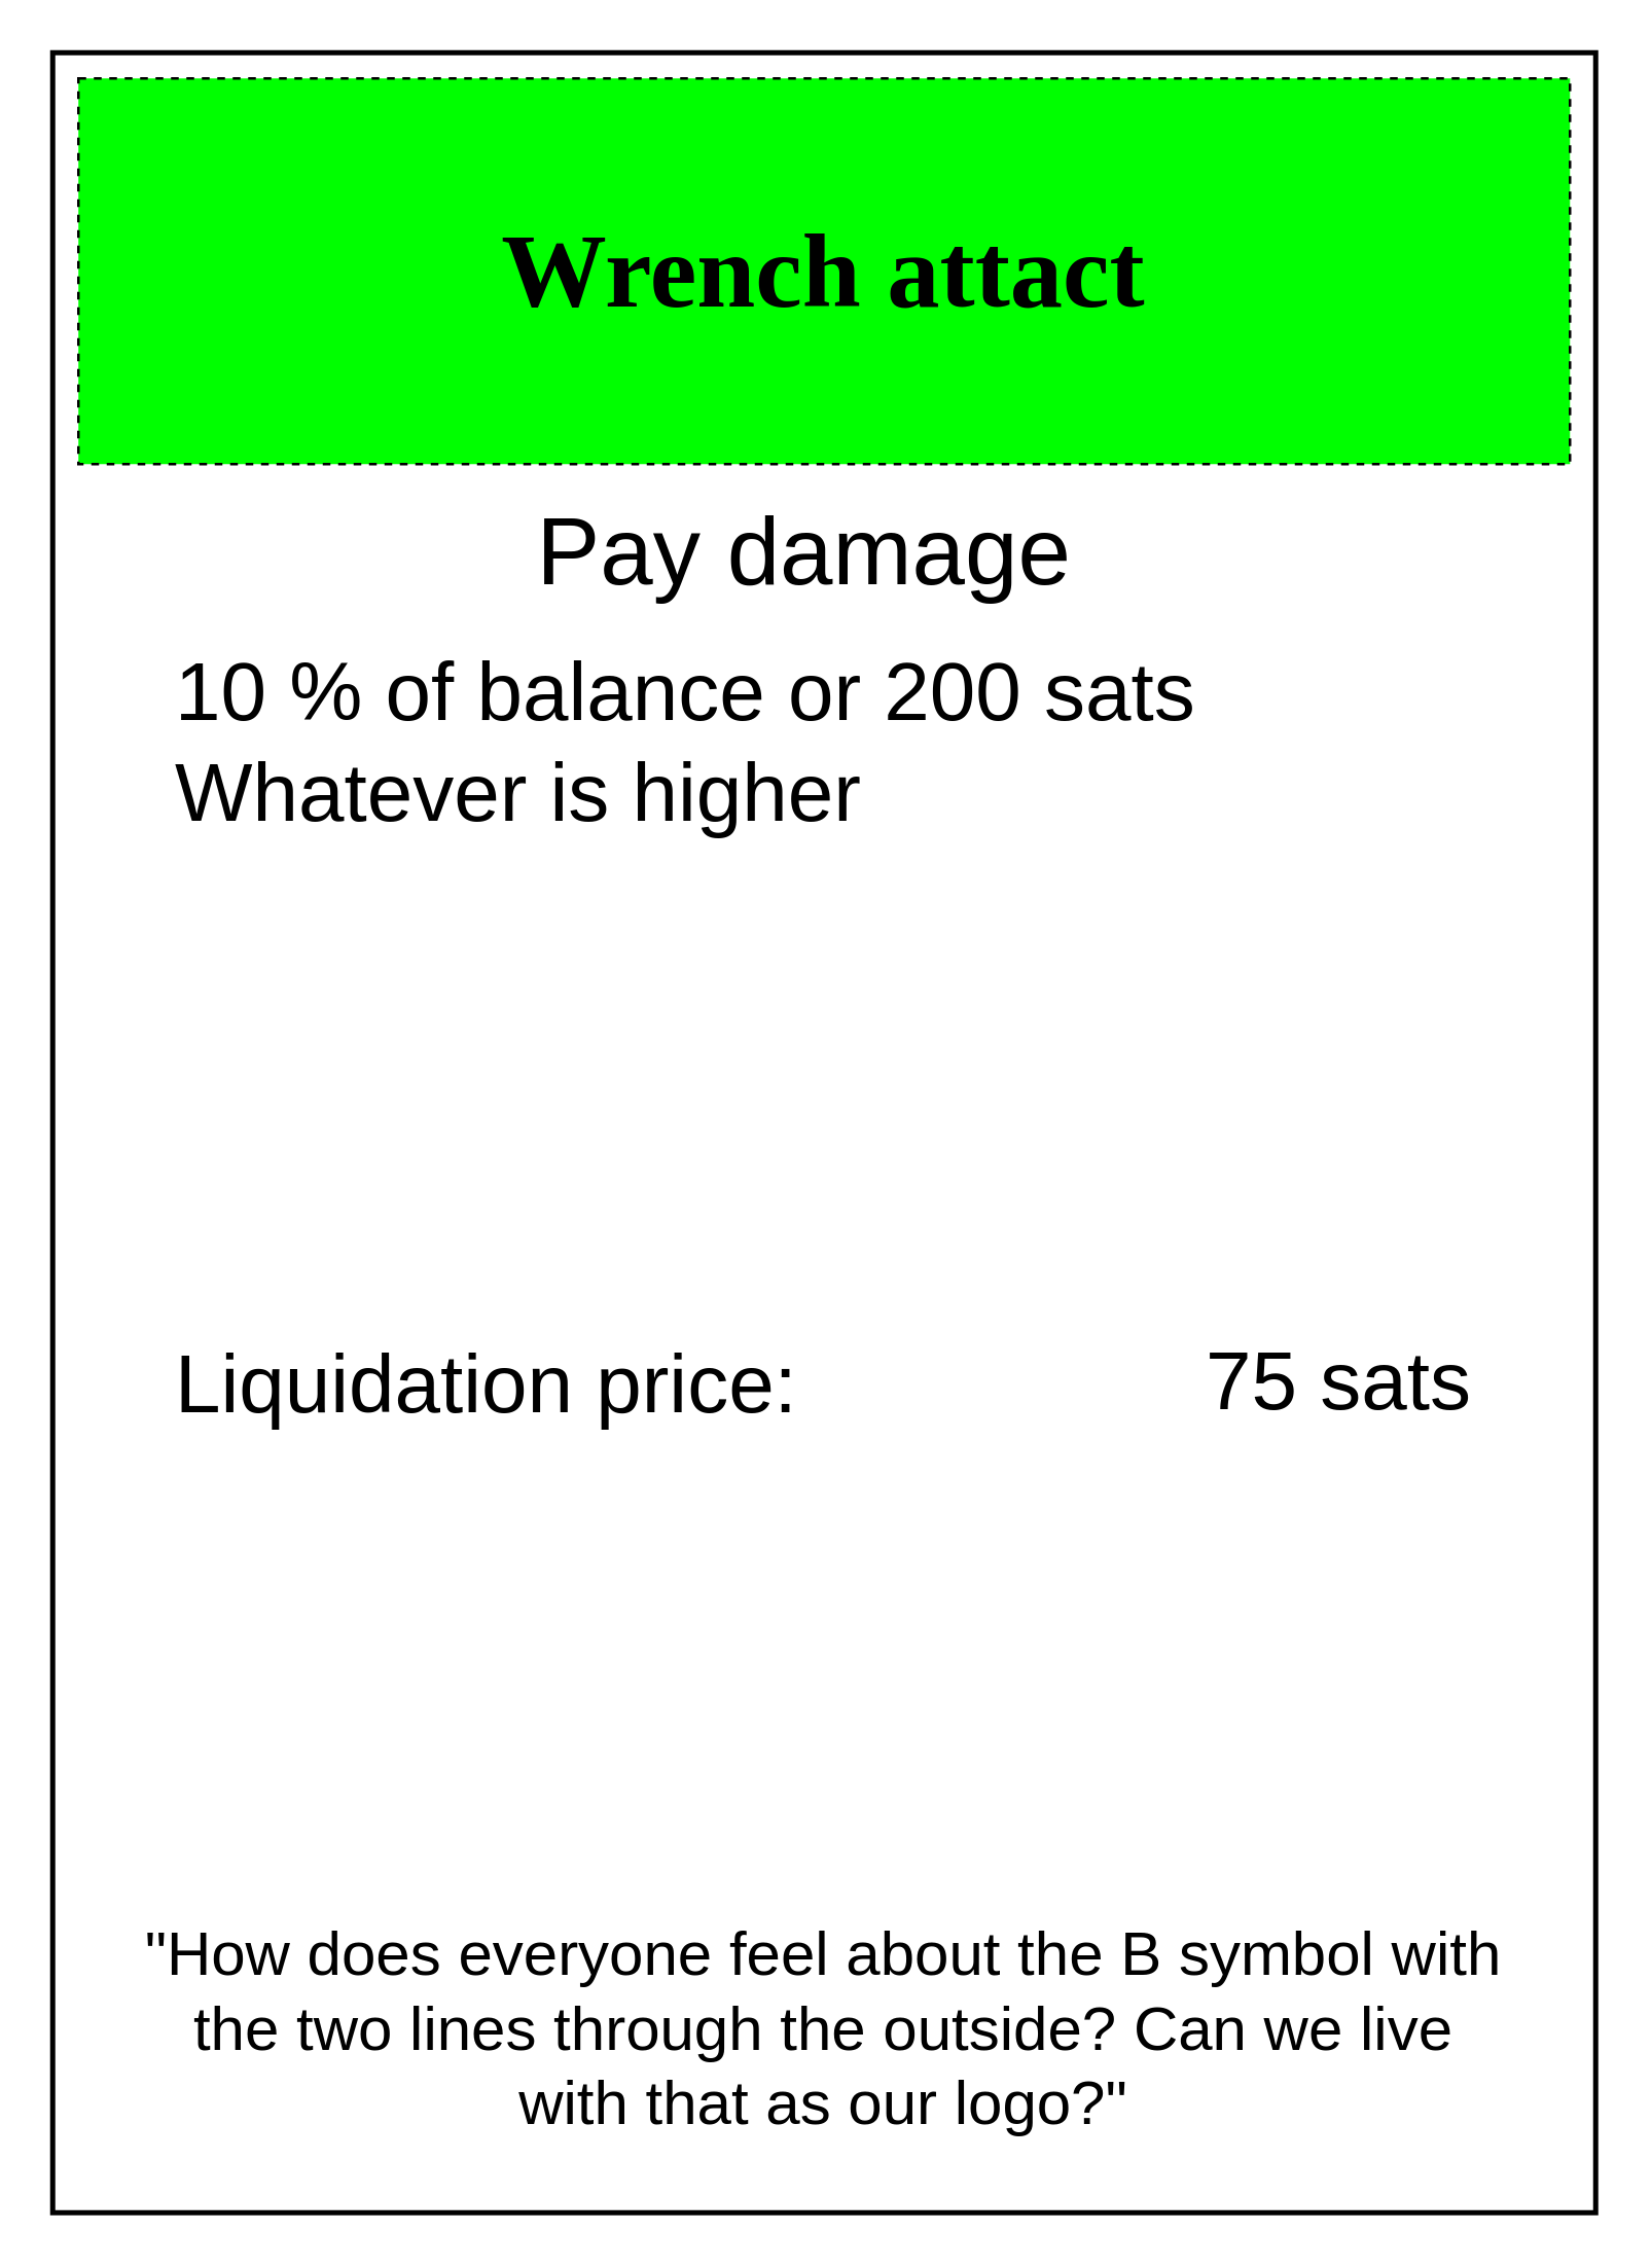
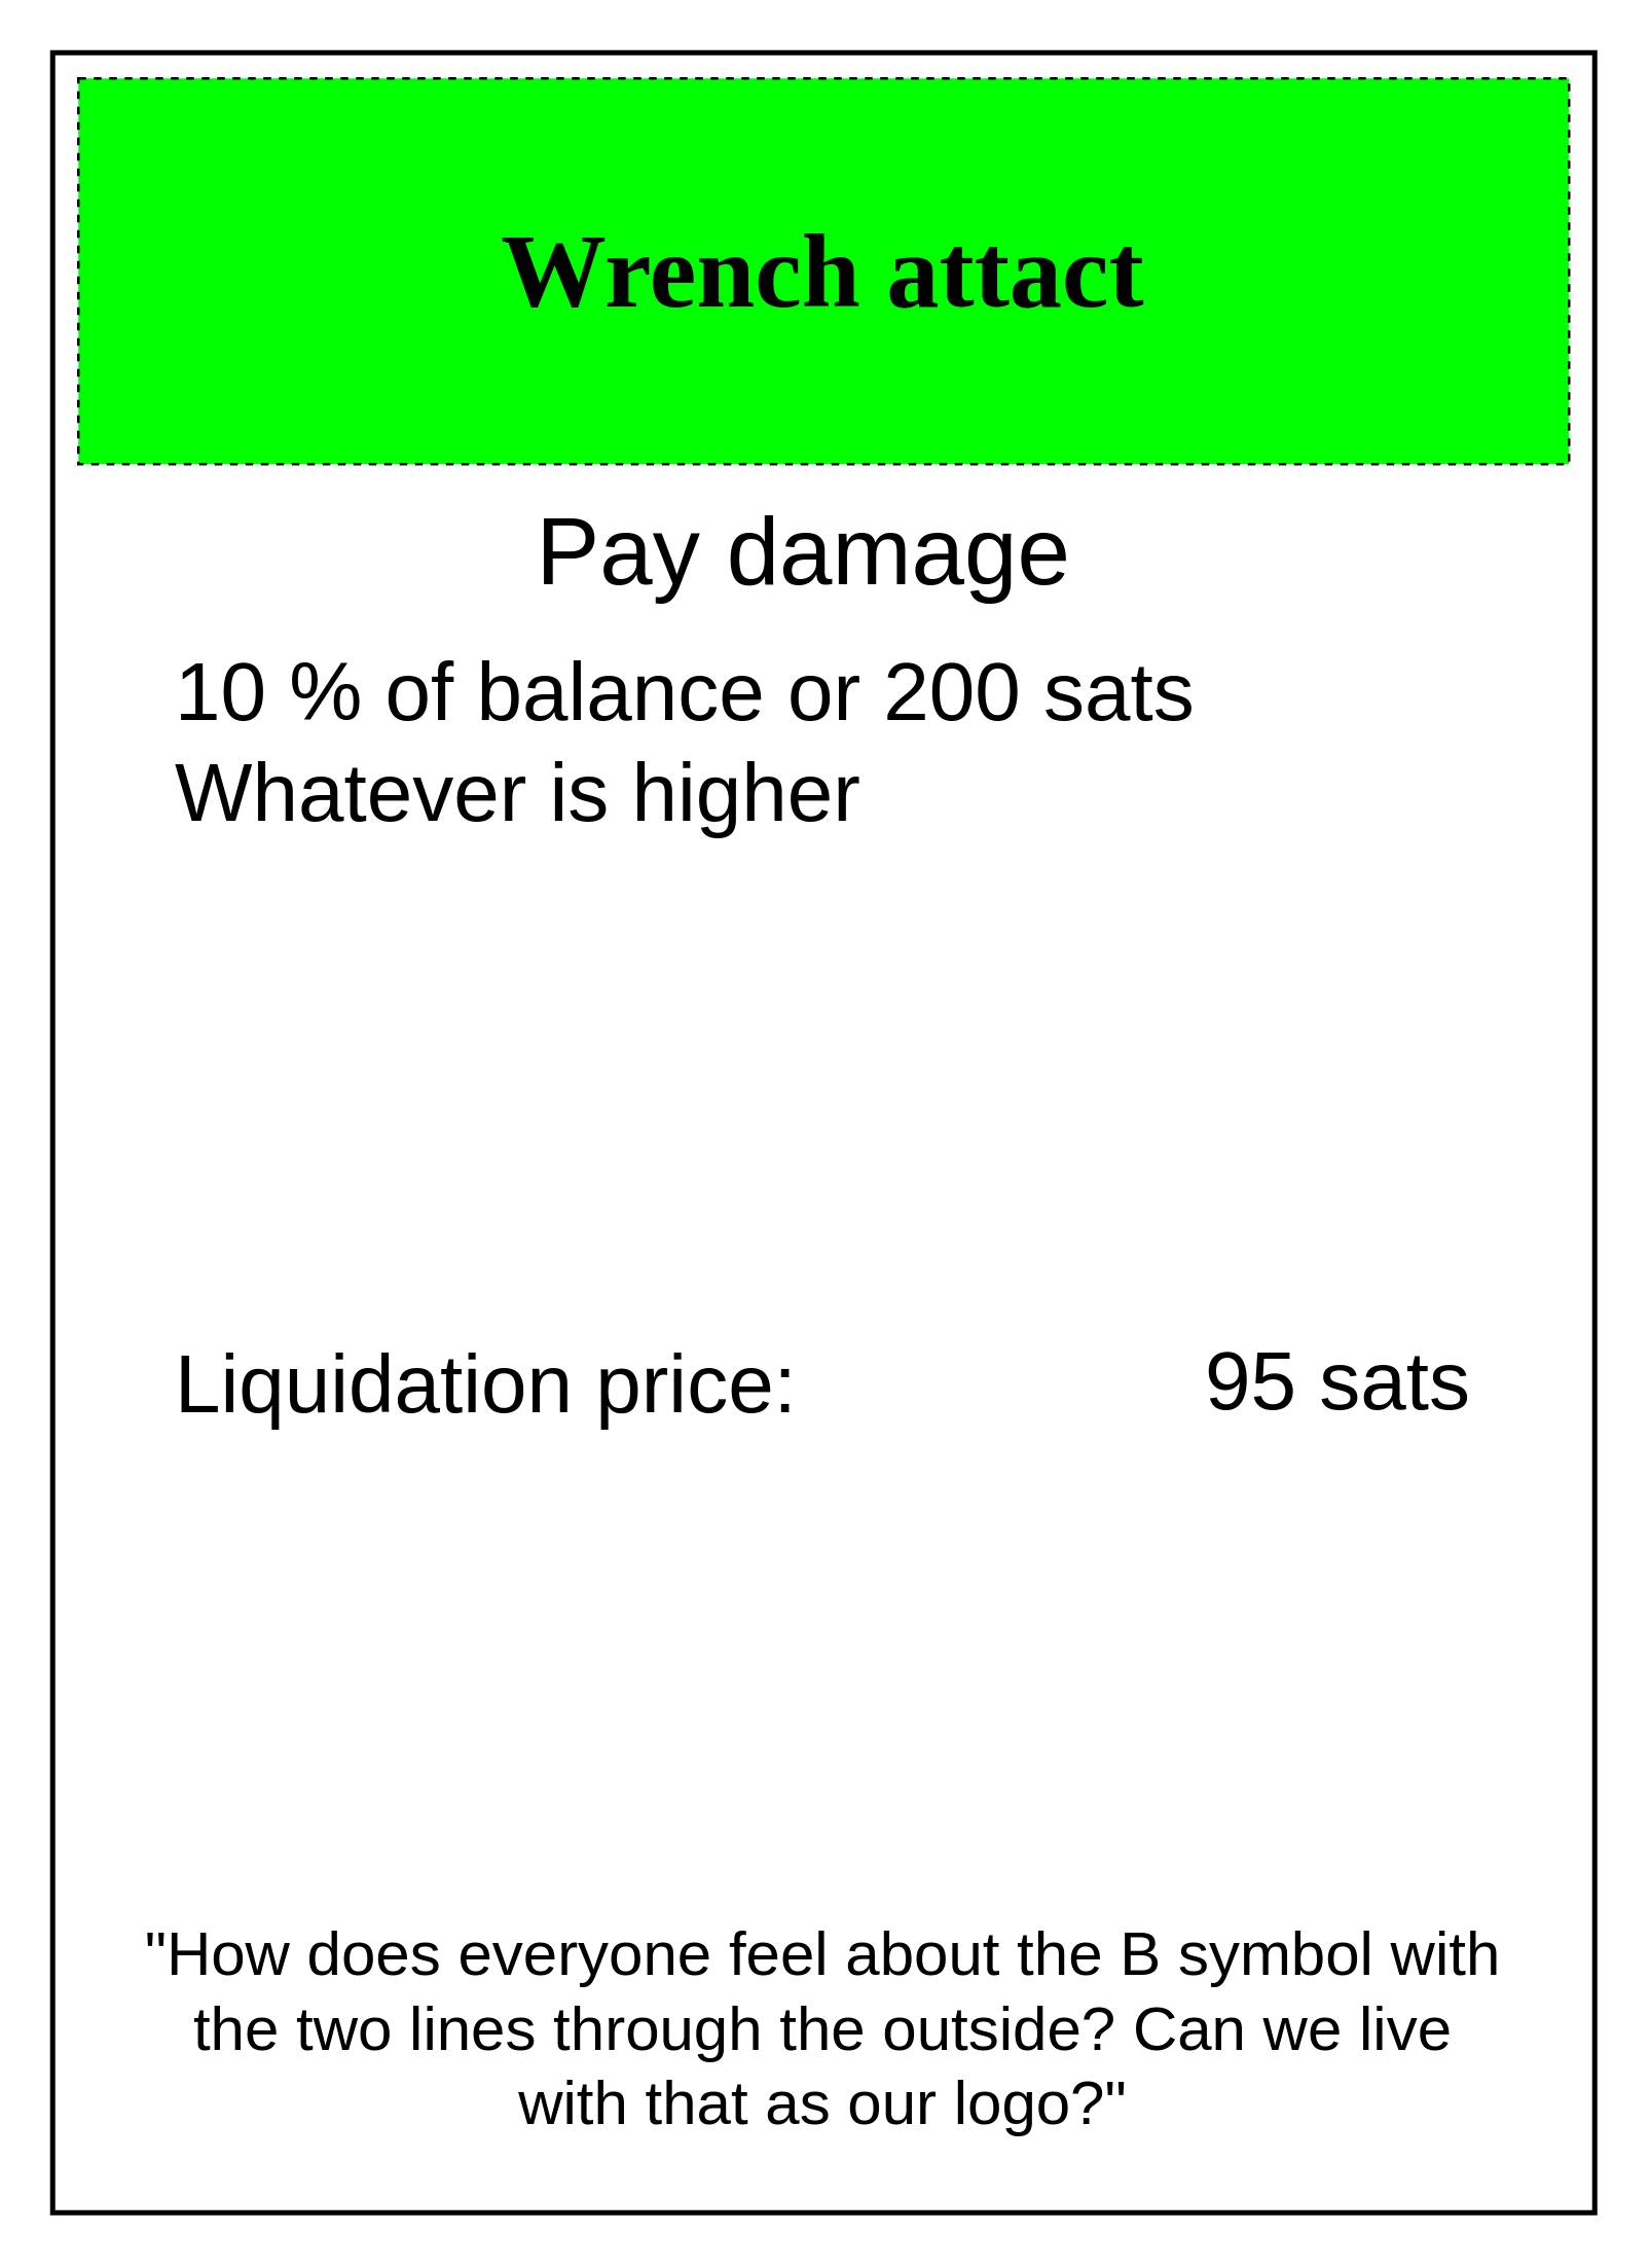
- <mxCell id="7" value="&lt;div style=&quot;font-size: 32px;&quot;&gt;&lt;br&gt;&lt;br&gt;&lt;br&gt;&lt;br&gt;&lt;br&gt;&lt;br&gt;&lt;br&gt;75 sats&lt;br&gt;&lt;br&gt;&lt;br&gt;&lt;br&gt;&lt;br&gt;&lt;/div&gt;&lt;div style=&quot;font-size: 32px;&quot;&gt;&lt;br&gt;&lt;/div&gt;" style="text;html=1;strokeColor=none;fillColor=none;align=right;verticalAlign=middle;whiteSpace=wrap;rounded=0;" parent="1" vertex="1"><mxGeometry x="330" y="188" width="244" height="620" as="geometry" /></mxCell>
+ <mxCell id="7" value="&lt;div style=&quot;font-size: 32px;&quot;&gt;&lt;br&gt;&lt;br&gt;&lt;br&gt;&lt;br&gt;&lt;br&gt;&lt;br&gt;&lt;br&gt;95 sats&lt;br&gt;&lt;br&gt;&lt;br&gt;&lt;br&gt;&lt;br&gt;&lt;/div&gt;&lt;div style=&quot;font-size: 32px;&quot;&gt;&lt;br&gt;&lt;/div&gt;" style="text;html=1;strokeColor=none;fillColor=none;align=right;verticalAlign=middle;whiteSpace=wrap;rounded=0;" parent="1" vertex="1"><mxGeometry x="330" y="188" width="244" height="620" as="geometry" /></mxCell>
